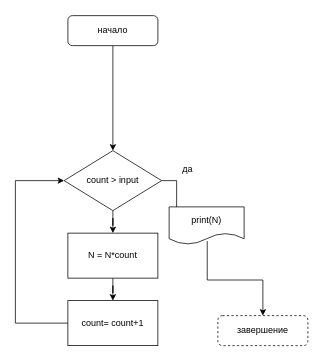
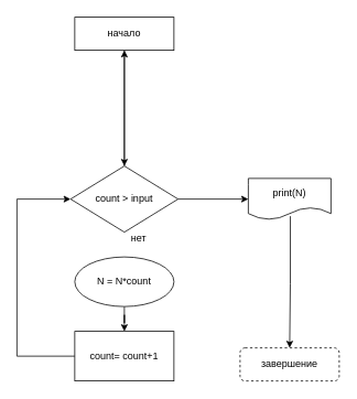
- <mxCell id="3" value="начало" style="rounded=1;whiteSpace=wrap;html=1;fontColor=#000000;" parent="1" vertex="1"><mxGeometry x="90" y="20" width="120" height="40" as="geometry" /></mxCell>
+ <mxCell id="3" value="начало" style="whiteSpace=wrap;html=1;fontColor=#000000;rounded=0;" parent="1" vertex="1"><mxGeometry x="90" y="20" width="120" height="40" as="geometry" /></mxCell>
- <mxCell id="14" value="да" style="text;html=1;strokeColor=none;fillColor=none;align=center;verticalAlign=middle;whiteSpace=wrap;rounded=0;fontSize=12;fontColor=#000000;" parent="1" vertex="1"><mxGeometry x="220" y="210" width="60" height="30" as="geometry" /></mxCell>
+ <mxCell id="15" value="нет" style="text;html=1;strokeColor=none;fillColor=none;align=center;verticalAlign=middle;whiteSpace=wrap;rounded=0;fontSize=12;fontColor=#000000;" parent="1" vertex="1"><mxGeometry x="150" y="280" width="35" height="15" as="geometry" /></mxCell>
- <mxCell id="7" value="" style="edgeStyle=orthogonalEdgeStyle;rounded=0;orthogonalLoop=1;jettySize=auto;html=1;fontSize=12;fontColor=#000000;" parent="1" source="8" target="11" edge="1"><mxGeometry relative="1" as="geometry" /></mxCell>
+ <mxCell id="7" value="" style="edgeStyle=orthogonalEdgeStyle;rounded=0;orthogonalLoop=1;jettySize=auto;html=1;fontSize=12;fontColor=#000000;" parent="1" source="8" target="3" edge="1"><mxGeometry relative="1" as="geometry" /></mxCell>
- <mxCell id="9" value="print(N)" style="shape=document;whiteSpace=wrap;html=1;boundedLbl=1;fontColor=#000000;" parent="1" vertex="1"><mxGeometry x="225" y="275" width="100" height="50" as="geometry" /></mxCell>
+ <mxCell id="9" value="print(N)" style="shape=document;whiteSpace=wrap;html=1;boundedLbl=1;fontColor=#000000;" parent="1" vertex="1"><mxGeometry x="300" y="215" width="100" height="50" as="geometry" /></mxCell>
- <mxCell id="11" value="N = N*count" style="whiteSpace=wrap;html=1;fontColor=#000000;" parent="1" vertex="1"><mxGeometry x="90" y="310" width="120" height="60" as="geometry" /></mxCell>
+ <mxCell id="11" value="N = N*count" style="ellipse;whiteSpace=wrap;html=1;fontColor=#000000;" parent="1" vertex="1"><mxGeometry x="90" y="310" width="120" height="60" as="geometry" /></mxCell>
